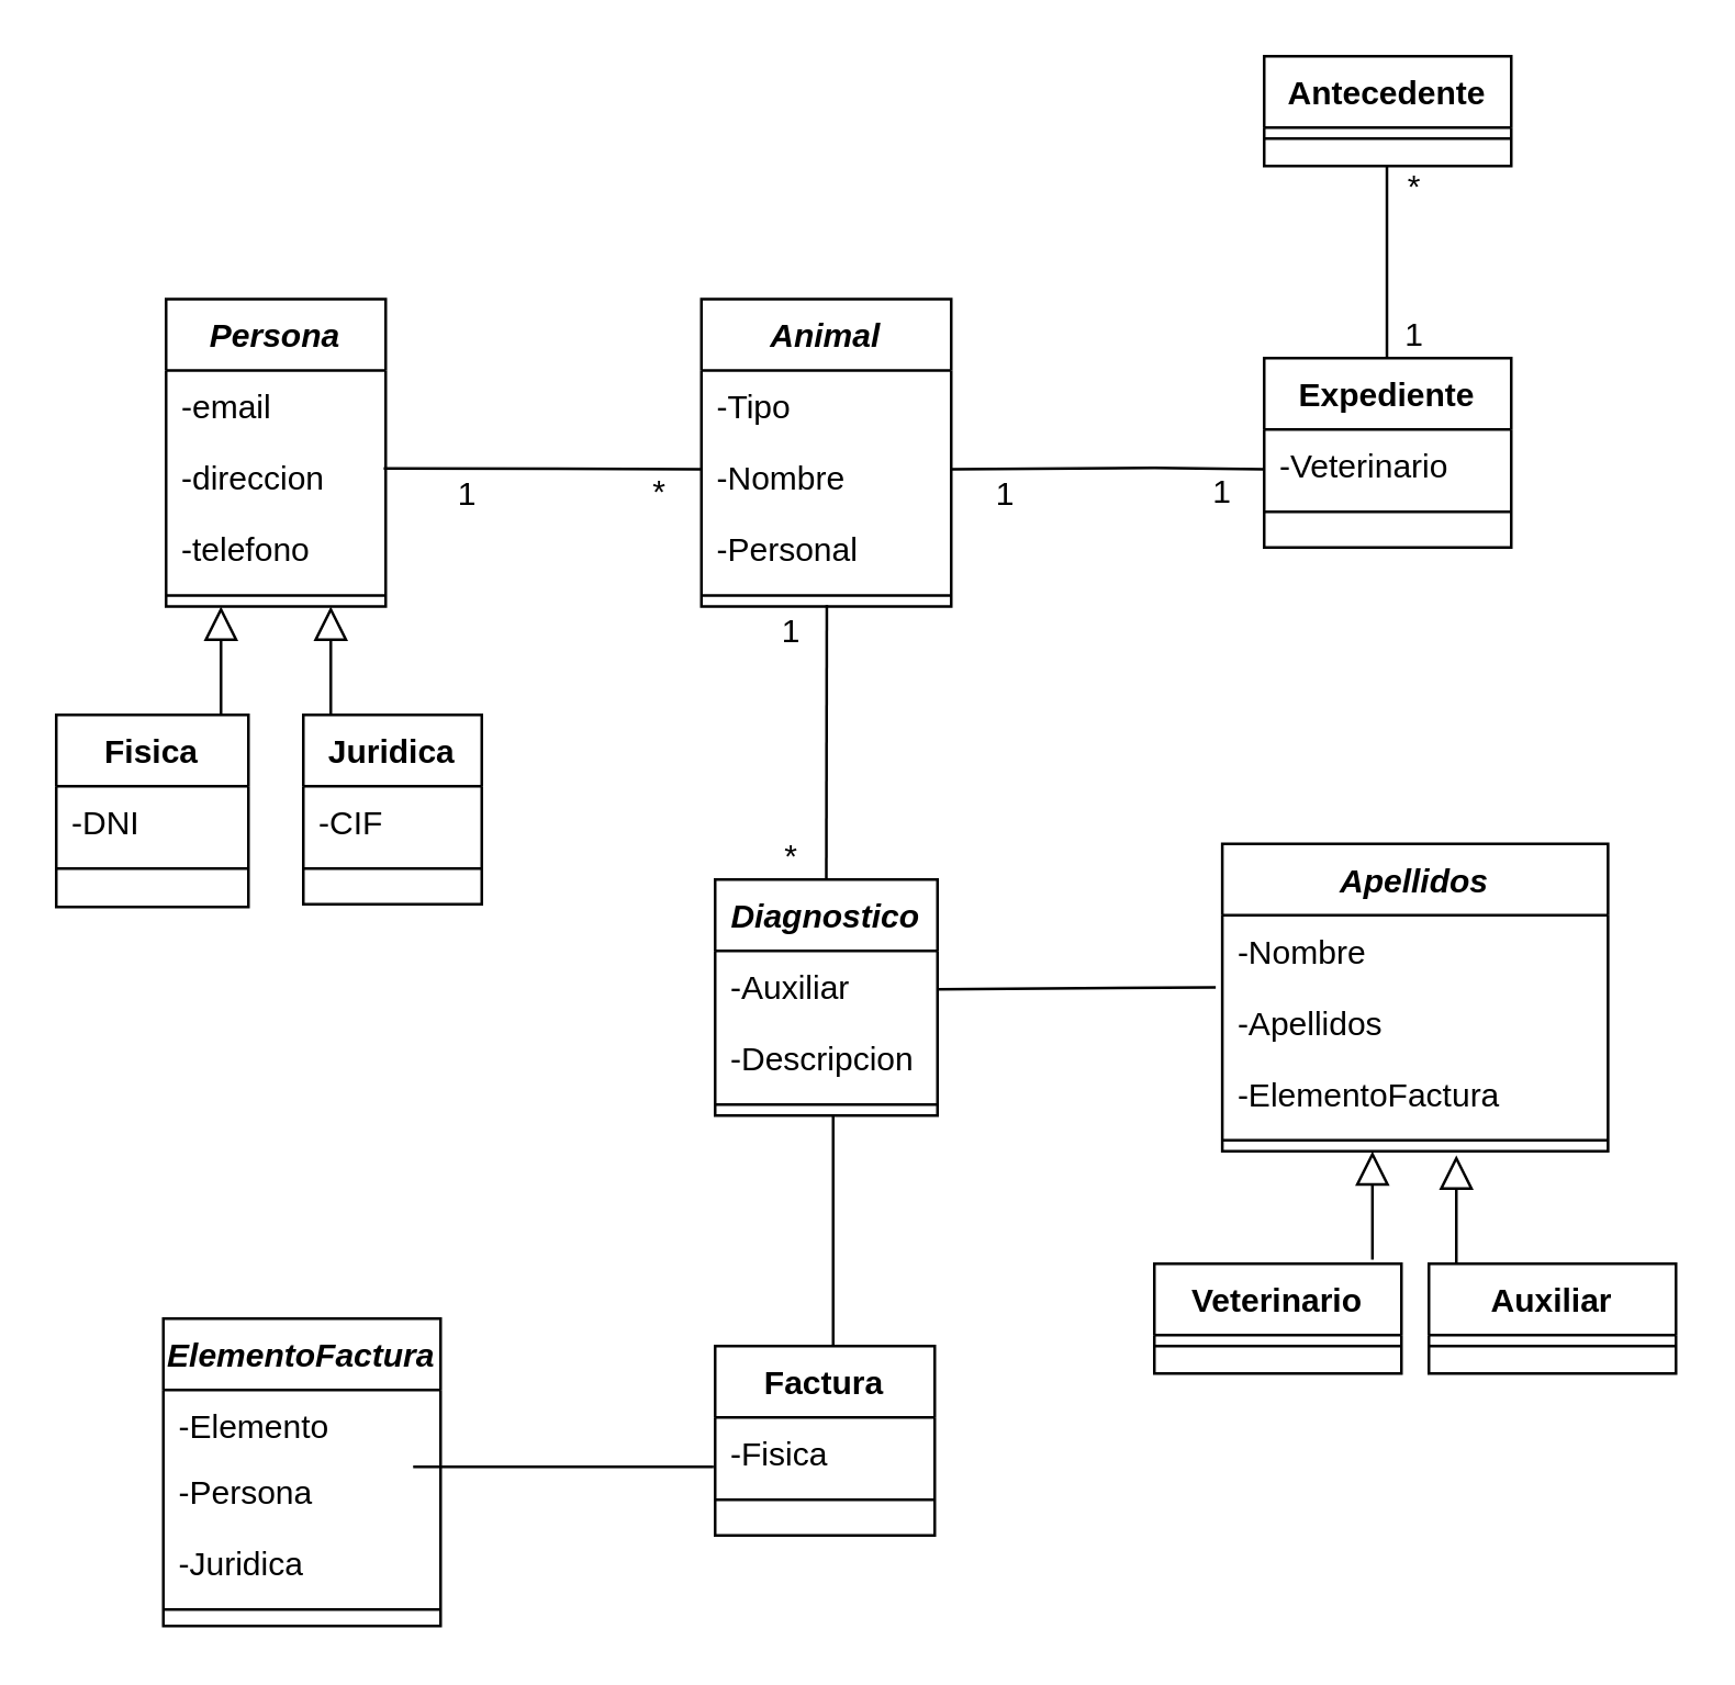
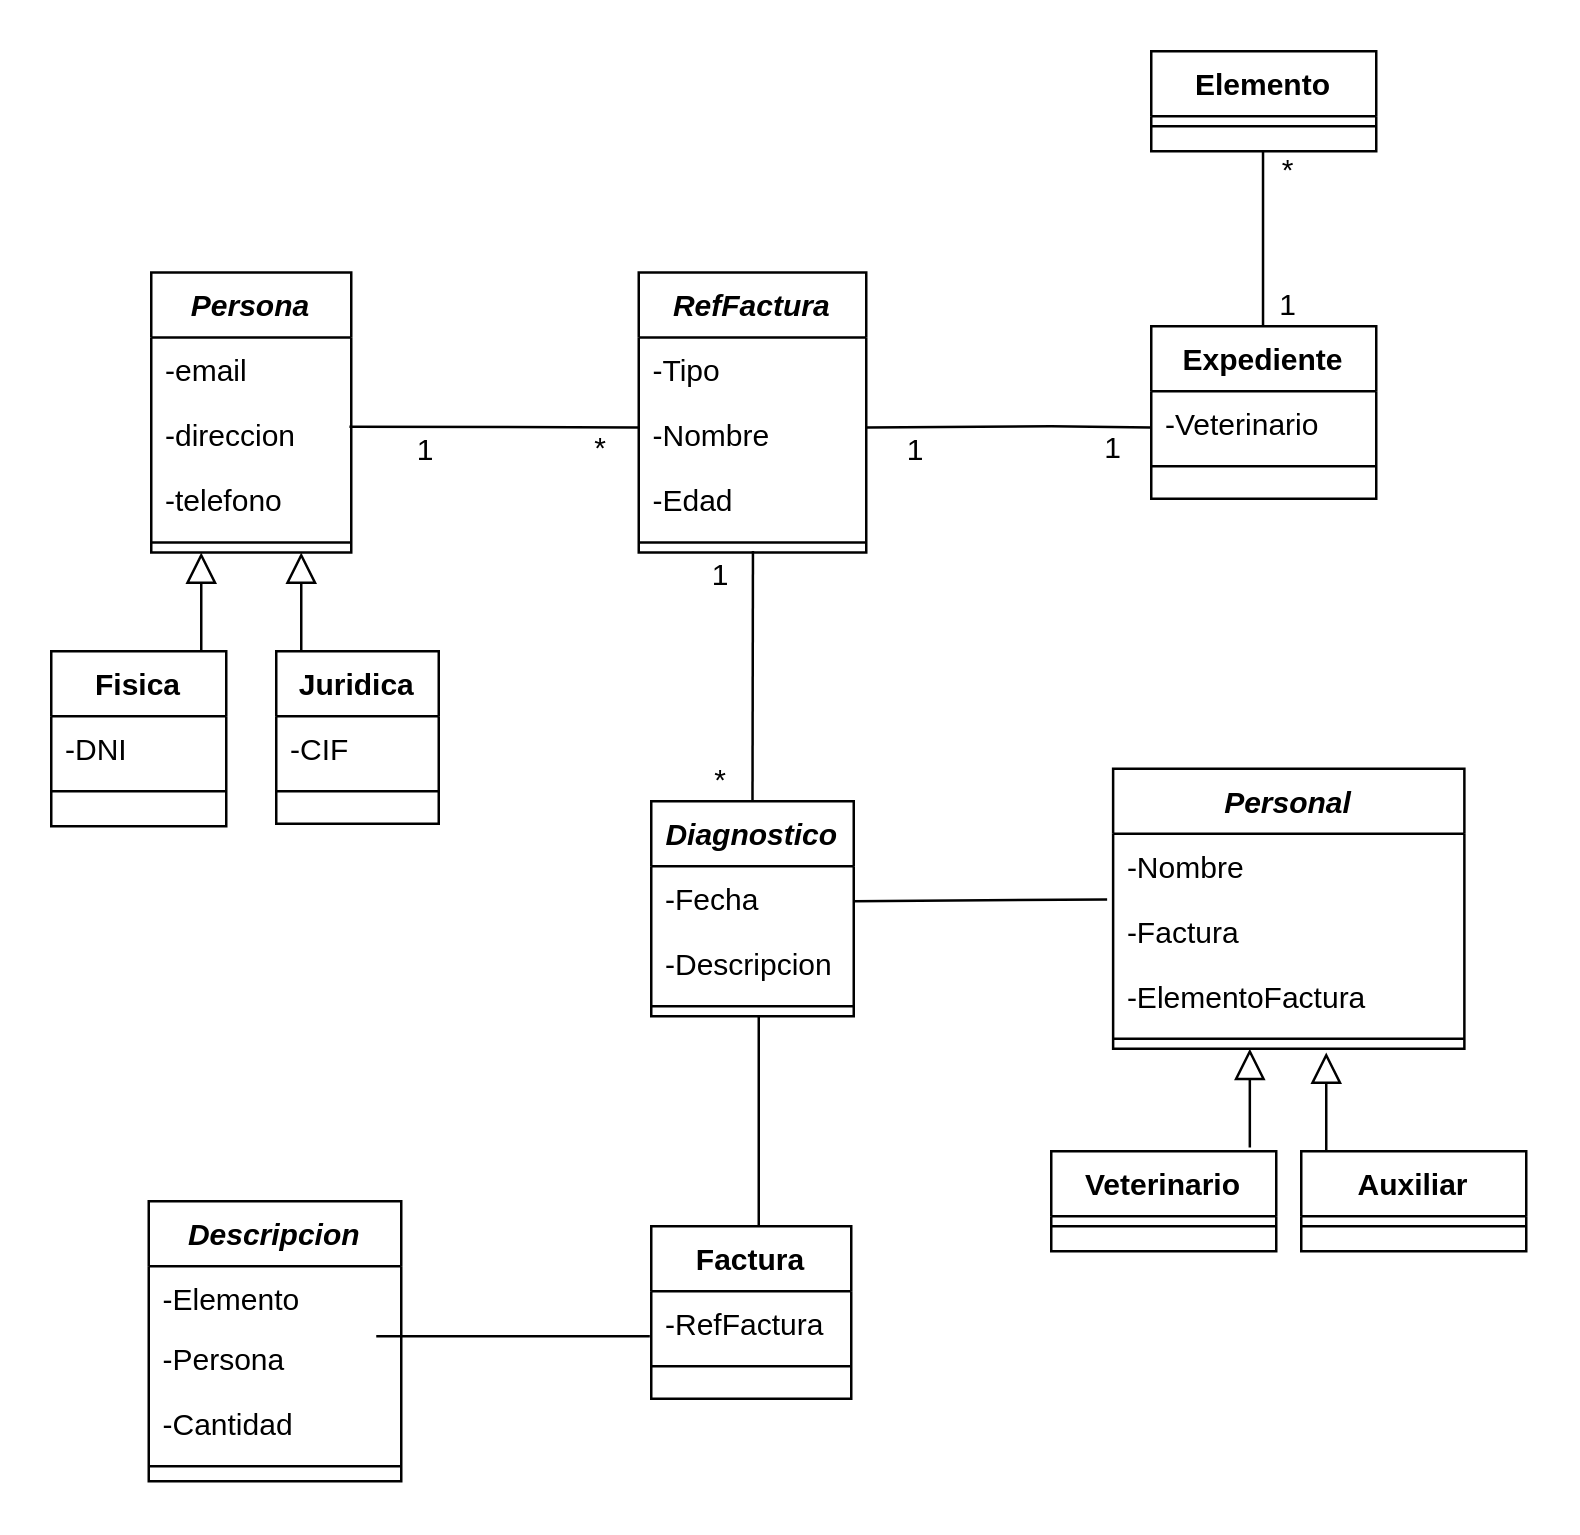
- <mxCell id="13" value="Antecedente" style="swimlane;fontStyle=1;align=center;verticalAlign=top;childLayout=stackLayout;horizontal=1;startSize=26;horizontalStack=0;resizeParent=1;resizeLast=0;collapsible=1;marginBottom=0;rounded=0;shadow=0;strokeWidth=1;" vertex="1" parent="1"><mxGeometry x="460" y="20" width="90" height="40" as="geometry"><mxRectangle x="550" y="140" width="160" height="26" as="alternateBounds" /></mxGeometry></mxCell>
+ <mxCell id="13" value="Elemento" style="swimlane;fontStyle=1;align=center;verticalAlign=top;childLayout=stackLayout;horizontal=1;startSize=26;horizontalStack=0;resizeParent=1;resizeLast=0;collapsible=1;marginBottom=0;rounded=0;shadow=0;strokeWidth=1;" vertex="1" parent="1"><mxGeometry x="460" y="20" width="90" height="40" as="geometry"><mxRectangle x="550" y="140" width="160" height="26" as="alternateBounds" /></mxGeometry></mxCell>
- <mxCell id="2" value="Animal" style="swimlane;fontStyle=3;align=center;verticalAlign=top;childLayout=stackLayout;horizontal=1;startSize=26;horizontalStack=0;resizeParent=1;resizeLast=0;collapsible=1;marginBottom=0;rounded=0;shadow=0;strokeWidth=1;" parent="1" vertex="1"><mxGeometry x="255" y="108.5" width="91" height="112" as="geometry"><mxRectangle x="230" y="140" width="160" height="26" as="alternateBounds" /></mxGeometry></mxCell>
+ <mxCell id="2" value="RefFactura" style="swimlane;fontStyle=3;align=center;verticalAlign=top;childLayout=stackLayout;horizontal=1;startSize=26;horizontalStack=0;resizeParent=1;resizeLast=0;collapsible=1;marginBottom=0;rounded=0;shadow=0;strokeWidth=1;" parent="1" vertex="1"><mxGeometry x="255" y="108.5" width="91" height="112" as="geometry"><mxRectangle x="230" y="140" width="160" height="26" as="alternateBounds" /></mxGeometry></mxCell>
- <mxCell id="5" value="-Personal" style="text;align=left;verticalAlign=top;spacingLeft=4;spacingRight=4;overflow=hidden;rotatable=0;points=[[0,0.5],[1,0.5]];portConstraint=eastwest;rounded=0;shadow=0;html=0;" parent="2" vertex="1"><mxGeometry y="78" width="91" height="26" as="geometry" /></mxCell>
+ <mxCell id="5" value="-Edad" style="text;align=left;verticalAlign=top;spacingLeft=4;spacingRight=4;overflow=hidden;rotatable=0;points=[[0,0.5],[1,0.5]];portConstraint=eastwest;rounded=0;shadow=0;html=0;" parent="2" vertex="1"><mxGeometry y="78" width="91" height="26" as="geometry" /></mxCell>
- <mxCell id="42" value="Apellidos" style="swimlane;fontStyle=3;align=center;verticalAlign=top;childLayout=stackLayout;horizontal=1;startSize=26;horizontalStack=0;resizeParent=1;resizeLast=0;collapsible=1;marginBottom=0;rounded=0;shadow=0;strokeWidth=1;" vertex="1" parent="1"><mxGeometry x="444.75" y="307" width="140.5" height="112" as="geometry"><mxRectangle x="230" y="140" width="160" height="26" as="alternateBounds" /></mxGeometry></mxCell>
+ <mxCell id="42" value="Personal" style="swimlane;fontStyle=3;align=center;verticalAlign=top;childLayout=stackLayout;horizontal=1;startSize=26;horizontalStack=0;resizeParent=1;resizeLast=0;collapsible=1;marginBottom=0;rounded=0;shadow=0;strokeWidth=1;" vertex="1" parent="1"><mxGeometry x="444.75" y="307" width="140.5" height="112" as="geometry"><mxRectangle x="230" y="140" width="160" height="26" as="alternateBounds" /></mxGeometry></mxCell>
- <mxCell id="35" value="-Auxiliar" style="text;align=left;verticalAlign=top;spacingLeft=4;spacingRight=4;overflow=hidden;rotatable=0;points=[[0,0.5],[1,0.5]];portConstraint=eastwest;" vertex="1" parent="34"><mxGeometry y="26" width="81" height="26" as="geometry" /></mxCell>
+ <mxCell id="35" value="-Fecha" style="text;align=left;verticalAlign=top;spacingLeft=4;spacingRight=4;overflow=hidden;rotatable=0;points=[[0,0.5],[1,0.5]];portConstraint=eastwest;" vertex="1" parent="34"><mxGeometry y="26" width="81" height="26" as="geometry" /></mxCell>
- <mxCell id="44" value="-Apellidos" style="text;align=left;verticalAlign=top;spacingLeft=4;spacingRight=4;overflow=hidden;rotatable=0;points=[[0,0.5],[1,0.5]];portConstraint=eastwest;rounded=0;shadow=0;html=0;" vertex="1" parent="42"><mxGeometry y="52" width="140.5" height="26" as="geometry" /></mxCell>
+ <mxCell id="44" value="-Factura" style="text;align=left;verticalAlign=top;spacingLeft=4;spacingRight=4;overflow=hidden;rotatable=0;points=[[0,0.5],[1,0.5]];portConstraint=eastwest;rounded=0;shadow=0;html=0;" vertex="1" parent="42"><mxGeometry y="52" width="140.5" height="26" as="geometry" /></mxCell>
- <mxCell id="54" value="ElementoFactura" style="swimlane;fontStyle=3;align=center;verticalAlign=top;childLayout=stackLayout;horizontal=1;startSize=26;horizontalStack=0;resizeParent=1;resizeLast=0;collapsible=1;marginBottom=0;rounded=0;shadow=0;strokeWidth=1;" vertex="1" parent="1"><mxGeometry x="59" y="480" width="101" height="112" as="geometry"><mxRectangle x="230" y="140" width="160" height="26" as="alternateBounds" /></mxGeometry></mxCell>
+ <mxCell id="54" value="Descripcion" style="swimlane;fontStyle=3;align=center;verticalAlign=top;childLayout=stackLayout;horizontal=1;startSize=26;horizontalStack=0;resizeParent=1;resizeLast=0;collapsible=1;marginBottom=0;rounded=0;shadow=0;strokeWidth=1;" vertex="1" parent="1"><mxGeometry x="59" y="480" width="101" height="112" as="geometry"><mxRectangle x="230" y="140" width="160" height="26" as="alternateBounds" /></mxGeometry></mxCell>
- <mxCell id="52" value="-Fisica" style="text;align=left;verticalAlign=top;spacingLeft=4;spacingRight=4;overflow=hidden;rotatable=0;points=[[0,0.5],[1,0.5]];portConstraint=eastwest;rounded=0;shadow=0;html=0;" vertex="1" parent="51"><mxGeometry y="26" width="80" height="26" as="geometry" /></mxCell>
+ <mxCell id="52" value="-RefFactura" style="text;align=left;verticalAlign=top;spacingLeft=4;spacingRight=4;overflow=hidden;rotatable=0;points=[[0,0.5],[1,0.5]];portConstraint=eastwest;rounded=0;shadow=0;html=0;" vertex="1" parent="51"><mxGeometry y="26" width="80" height="26" as="geometry" /></mxCell>
- <mxCell id="57" value="-Juridica" style="text;align=left;verticalAlign=top;spacingLeft=4;spacingRight=4;overflow=hidden;rotatable=0;points=[[0,0.5],[1,0.5]];portConstraint=eastwest;rounded=0;shadow=0;html=0;" vertex="1" parent="54"><mxGeometry y="76" width="101" height="26" as="geometry" /></mxCell>
+ <mxCell id="57" value="-Cantidad" style="text;align=left;verticalAlign=top;spacingLeft=4;spacingRight=4;overflow=hidden;rotatable=0;points=[[0,0.5],[1,0.5]];portConstraint=eastwest;rounded=0;shadow=0;html=0;" vertex="1" parent="54"><mxGeometry y="76" width="101" height="26" as="geometry" /></mxCell>
